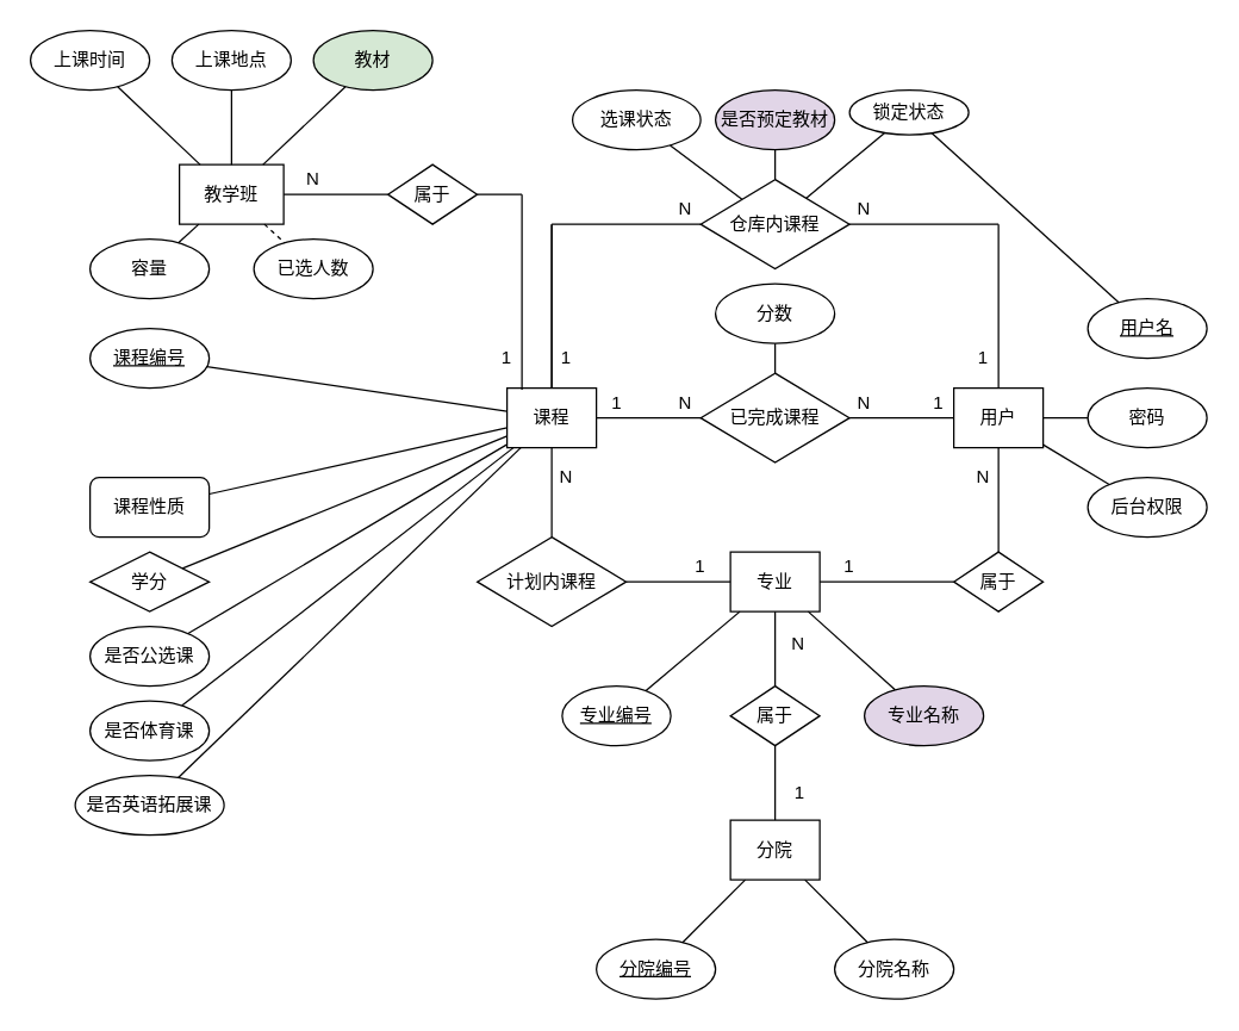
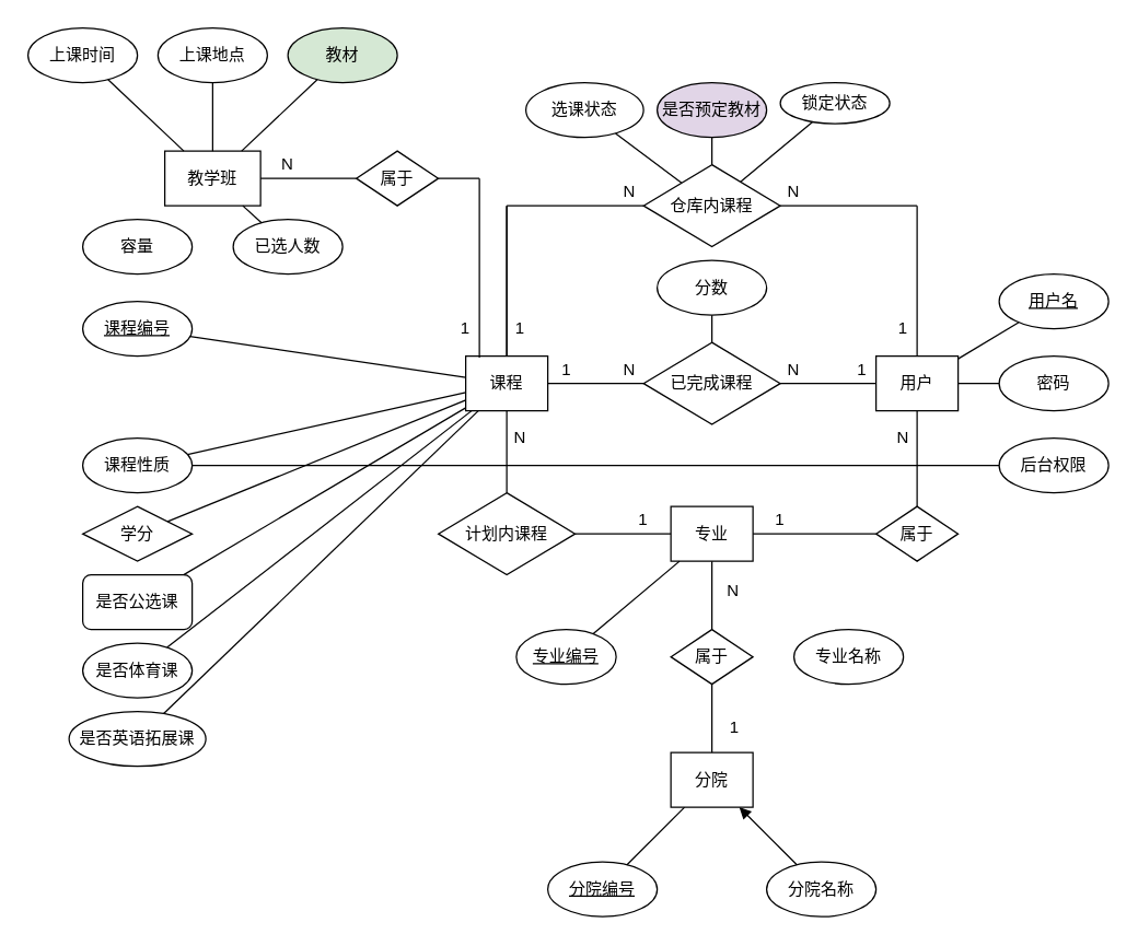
- <mxCell id="56" value="" style="endArrow=none;html=1;rounded=0;" edge="1" parent="1" source="52" target="33"><mxGeometry relative="1" as="geometry"><mxPoint x="370" y="330" as="sourcePoint" /><mxPoint x="530" y="330" as="targetPoint" /></mxGeometry></mxCell>
+ <mxCell id="56" value="" style="endArrow=none;html=1;rounded=0;" edge="1" parent="1" source="52" target="2"><mxGeometry relative="1" as="geometry"><mxPoint x="370" y="330" as="sourcePoint" /><mxPoint x="530" y="330" as="targetPoint" /></mxGeometry></mxCell>
- <mxCell id="88" value="" style="endArrow=none;html=1;rounded=0;" edge="1" parent="1" source="4" target="82"><mxGeometry relative="1" as="geometry"><mxPoint x="370" y="240" as="sourcePoint" /><mxPoint x="530" y="240" as="targetPoint" /></mxGeometry></mxCell>
- <mxCell id="87" value="" style="endArrow=none;html=1;rounded=0;dashed=1;" edge="1" parent="1" source="4" target="83"><mxGeometry relative="1" as="geometry"><mxPoint x="370" y="240" as="sourcePoint" /><mxPoint x="530" y="240" as="targetPoint" /></mxGeometry></mxCell>
+ <mxCell id="87" value="" style="endArrow=none;html=1;rounded=0;" edge="1" parent="1" source="4" target="83"><mxGeometry relative="1" as="geometry"><mxPoint x="370" y="240" as="sourcePoint" /><mxPoint x="530" y="240" as="targetPoint" /></mxGeometry></mxCell>
- <mxCell id="57" value="" style="endArrow=none;html=1;rounded=0;" edge="1" parent="1" source="54" target="2"><mxGeometry relative="1" as="geometry"><mxPoint x="370" y="330" as="sourcePoint" /><mxPoint x="530" y="330" as="targetPoint" /></mxGeometry></mxCell>
+ <mxCell id="57" value="" style="endArrow=none;html=1;rounded=0;" edge="1" parent="1" source="54" target="59"><mxGeometry relative="1" as="geometry"><mxPoint x="370" y="330" as="sourcePoint" /><mxPoint x="530" y="330" as="targetPoint" /></mxGeometry></mxCell>
- <mxCell id="59" value="课程性质" style="whiteSpace=wrap;html=1;align=center;rounded=1;" vertex="1" parent="1"><mxGeometry x="60" y="320" width="80" height="40" as="geometry" /></mxCell>
+ <mxCell id="59" value="课程性质" style="ellipse;whiteSpace=wrap;html=1;align=center;" vertex="1" parent="1"><mxGeometry x="60" y="320" width="80" height="40" as="geometry" /></mxCell>
- <mxCell id="19" value="" style="endArrow=none;html=1;rounded=0;" edge="1" parent="1" source="13" target="9"><mxGeometry relative="1" as="geometry"><mxPoint x="370" y="370" as="sourcePoint" /><mxPoint x="530" y="370" as="targetPoint" /></mxGeometry></mxCell>
- <mxCell id="61" value="是否公选课" style="ellipse;whiteSpace=wrap;html=1;align=center;" vertex="1" parent="1"><mxGeometry x="60" y="420" width="80" height="40" as="geometry" /></mxCell>
+ <mxCell id="61" value="是否公选课" style="whiteSpace=wrap;html=1;align=center;rounded=1;" vertex="1" parent="1"><mxGeometry x="60" y="420" width="80" height="40" as="geometry" /></mxCell>
- <mxCell id="9" value="专业名称" style="ellipse;whiteSpace=wrap;html=1;fillColor=#e1d5e7;" vertex="1" parent="1"><mxGeometry x="580" y="460" width="80" height="40" as="geometry" /></mxCell>
+ <mxCell id="9" value="专业名称" style="ellipse;whiteSpace=wrap;html=1;" vertex="1" parent="1"><mxGeometry x="580" y="460" width="80" height="40" as="geometry" /></mxCell>
- <mxCell id="22" value="" style="endArrow=none;html=1;rounded=0;" edge="1" parent="1" source="21" target="24"><mxGeometry relative="1" as="geometry"><mxPoint x="370" y="450" as="sourcePoint" /><mxPoint x="550" y="585" as="targetPoint" /></mxGeometry></mxCell>
+ <mxCell id="22" value="" style="endArrow=block;html=1;rounded=0;" edge="1" parent="1" source="21" target="24"><mxGeometry relative="1" as="geometry"><mxPoint x="370" y="450" as="sourcePoint" /><mxPoint x="550" y="585" as="targetPoint" /></mxGeometry></mxCell>
